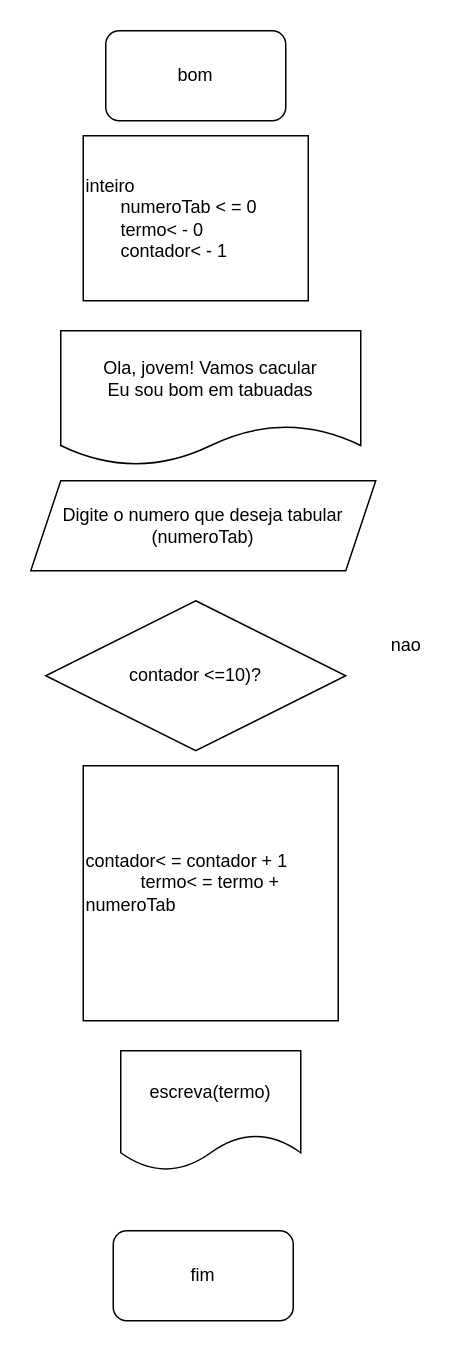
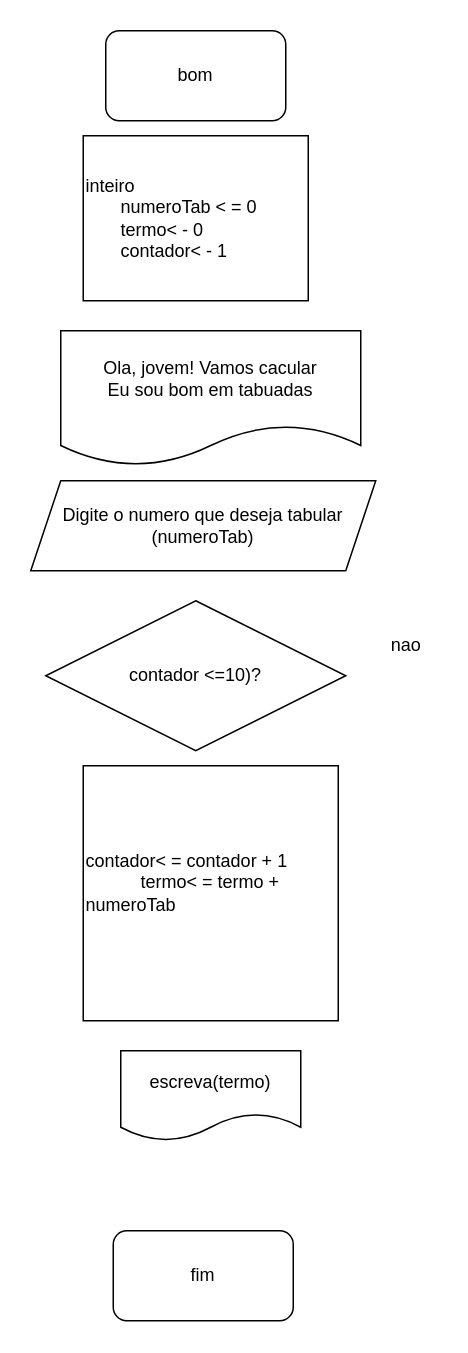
- <mxCell id="10" value="escreva(termo)&lt;br&gt;" style="shape=document;whiteSpace=wrap;html=1;boundedLbl=1;" vertex="1" parent="1"><mxGeometry x="80" y="700" width="120" height="80" as="geometry" /></mxCell>
+ <mxCell id="10" value="escreva(termo)&lt;br&gt;" style="shape=document;whiteSpace=wrap;html=1;boundedLbl=1;" vertex="1" parent="1"><mxGeometry x="80" y="700" width="120" height="60" as="geometry" /></mxCell>
